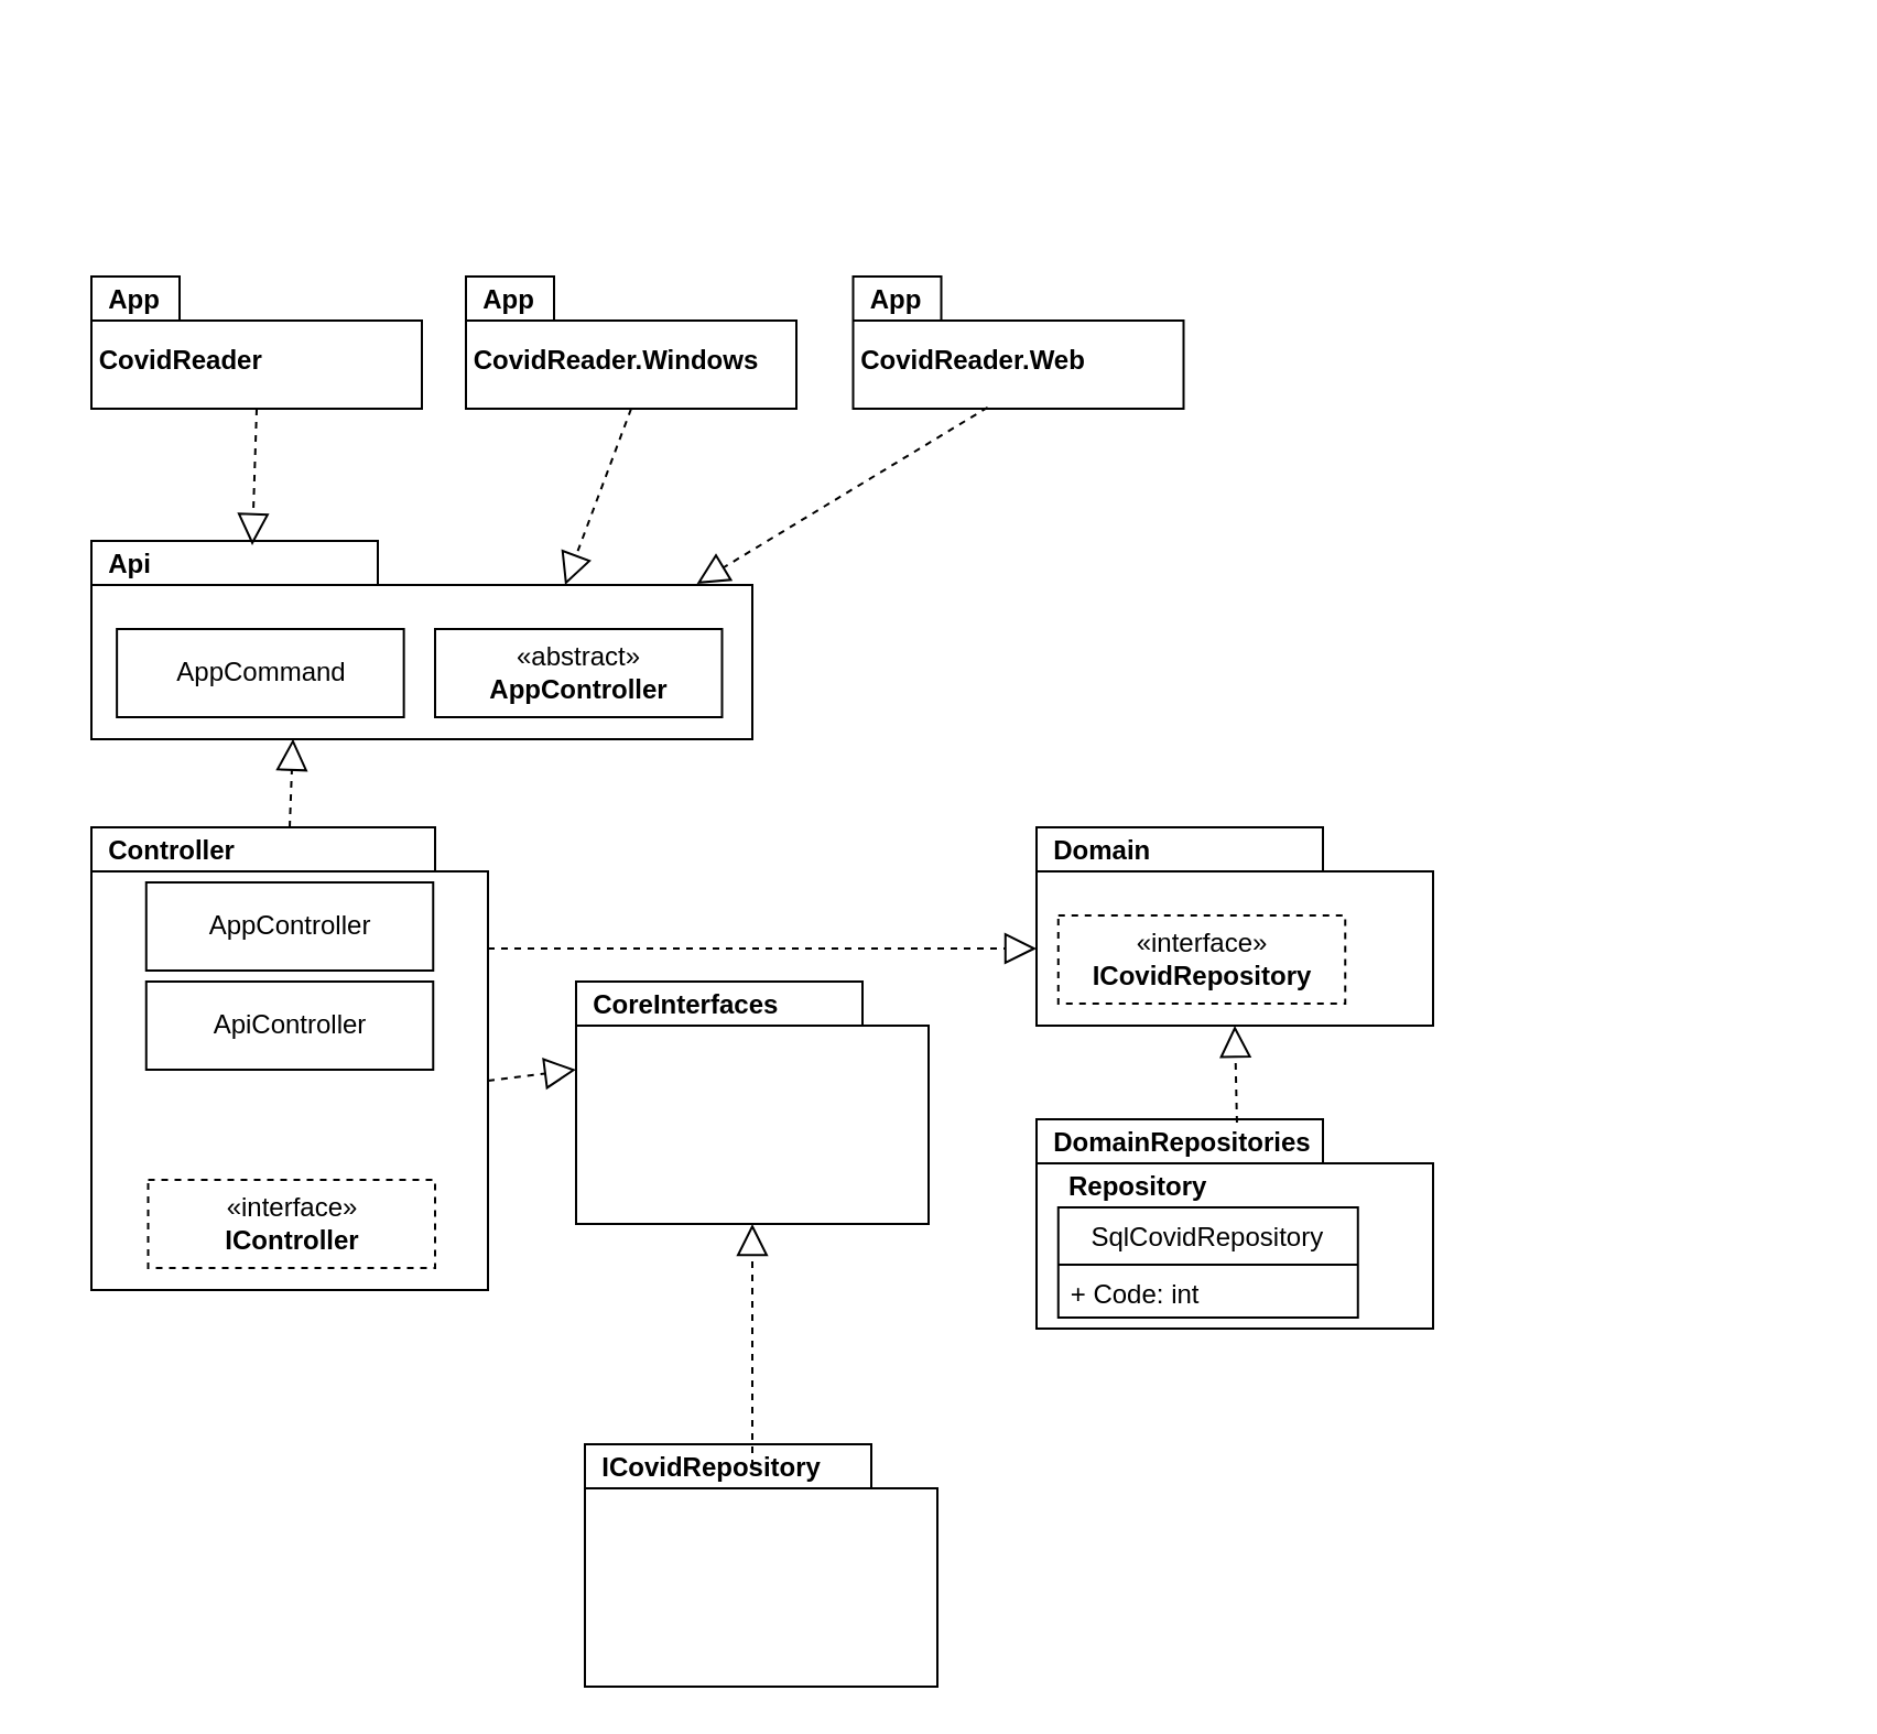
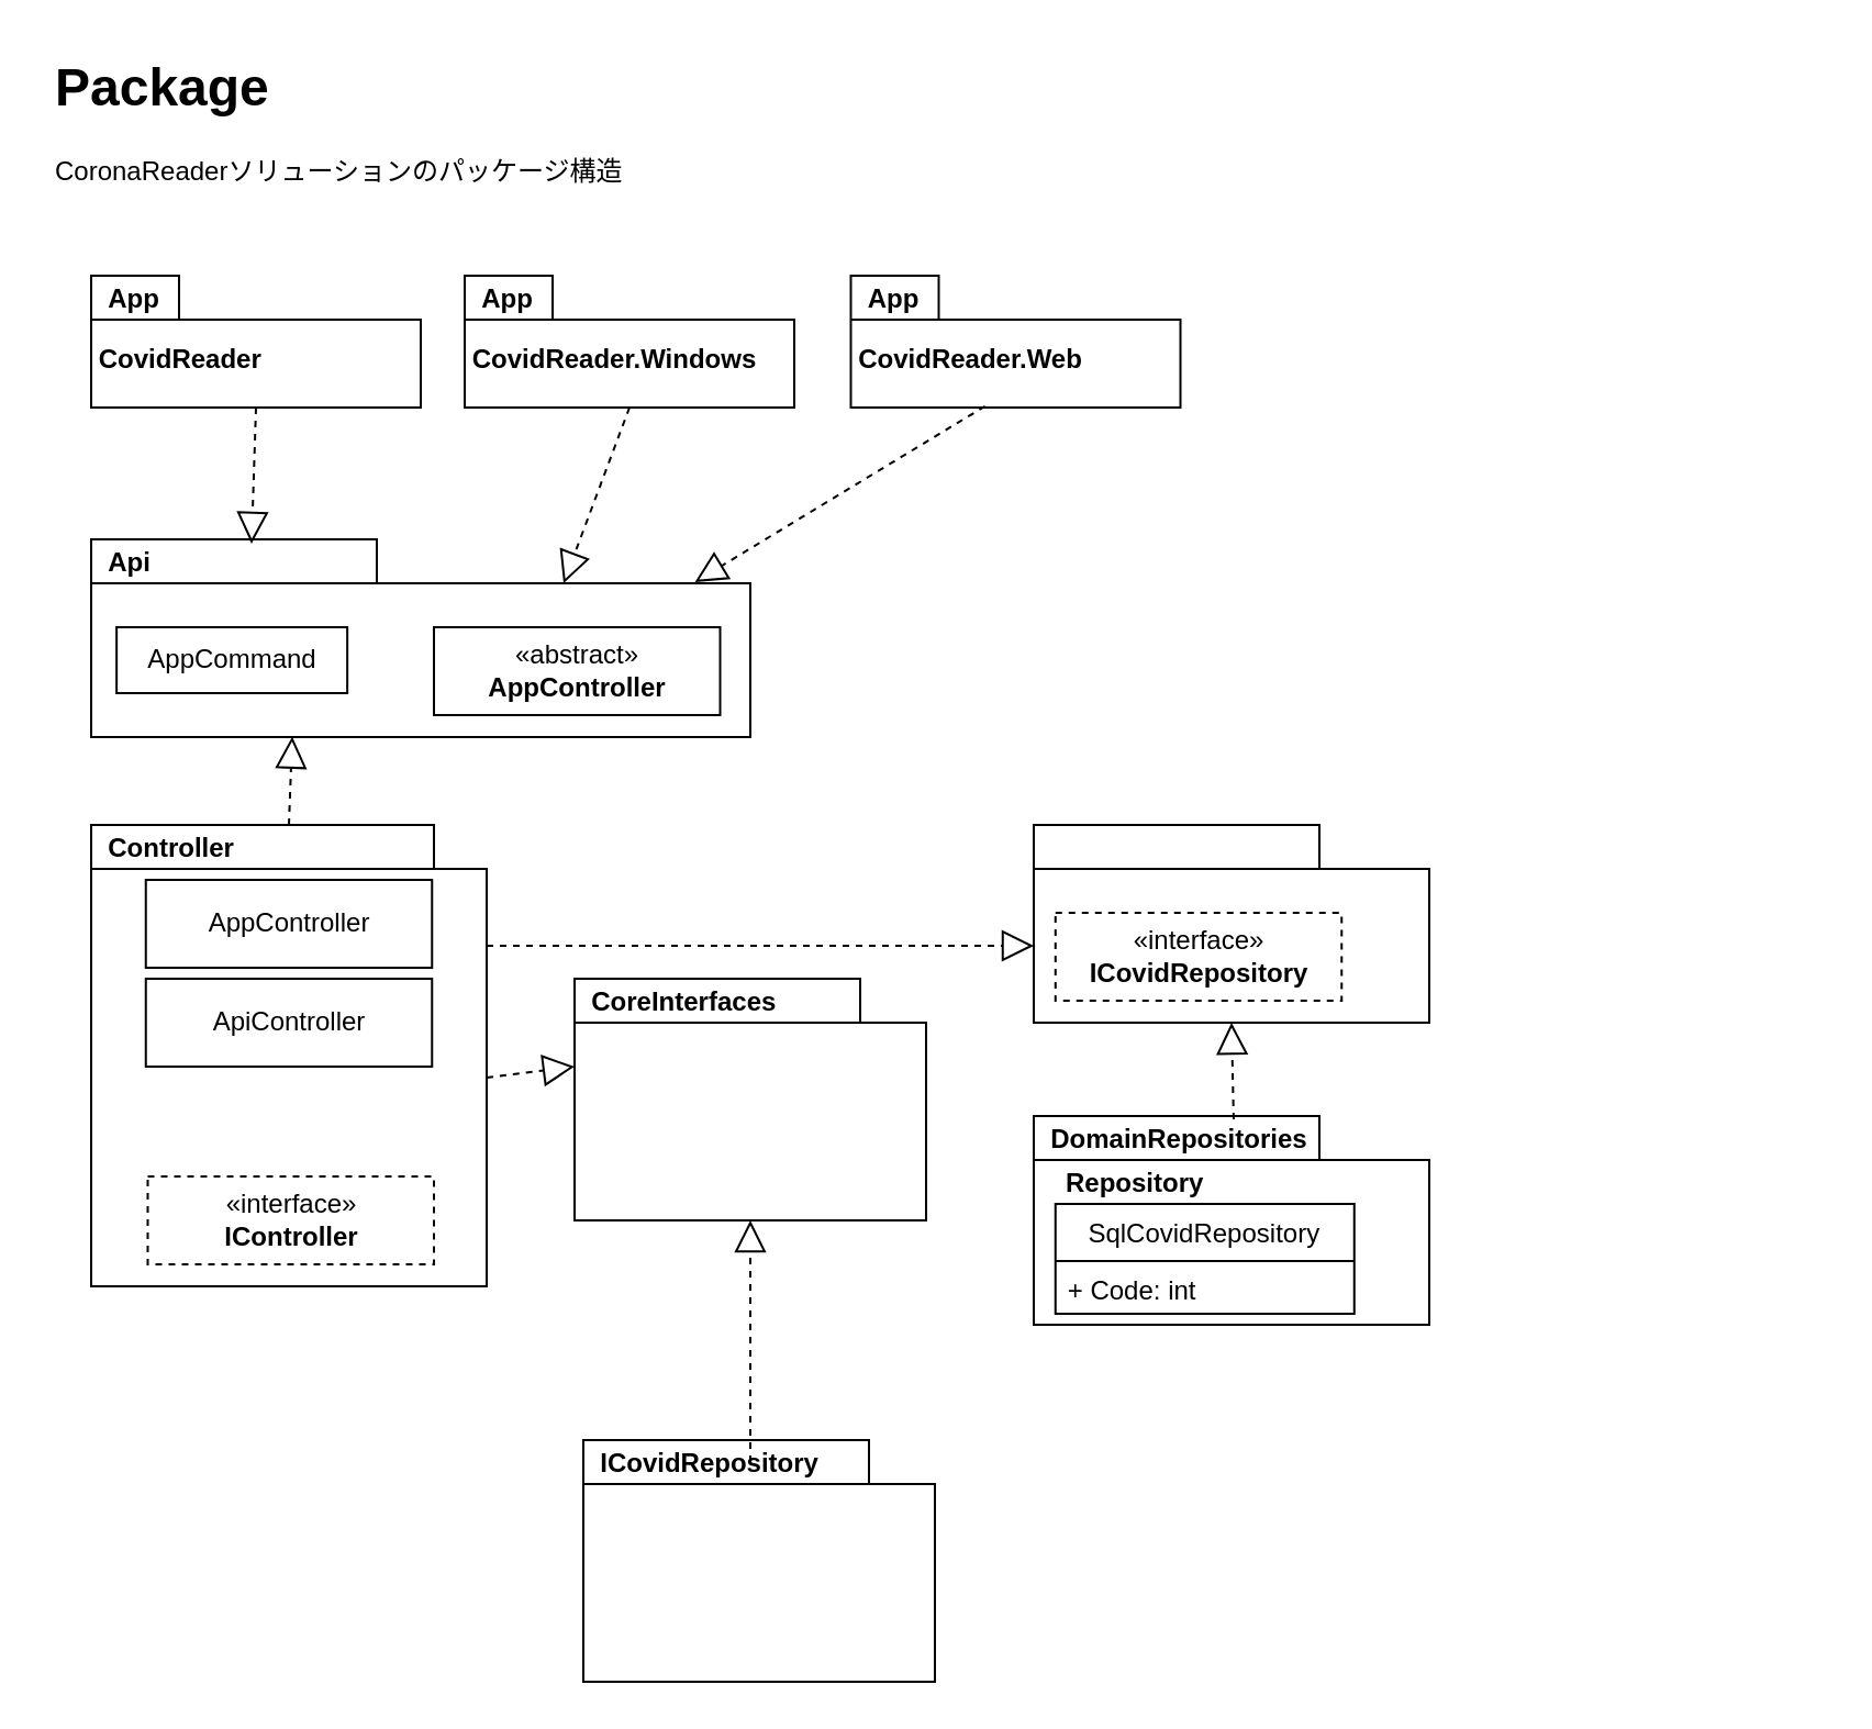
+ <mxCell id="2" value="&lt;h1&gt;Package&lt;/h1&gt;&lt;p&gt;CoronaReaderソリューションのパッケージ構造&lt;/p&gt;" style="text;html=1;strokeColor=none;fillColor=none;spacing=5;spacingTop=-20;whiteSpace=wrap;overflow=hidden;rounded=0;align=left;" parent="1" vertex="1"><mxGeometry x="20" y="20" width="810" height="70" as="geometry" /></mxCell>
- <mxCell id="29" value="AppCommand" style="html=1;" parent="1" vertex="1"><mxGeometry x="52.57" y="285" width="130.25" height="40" as="geometry" /></mxCell>
+ <mxCell id="29" value="AppCommand" style="html=1;" parent="1" vertex="1"><mxGeometry x="52.57" y="285" width="105" height="30" as="geometry" /></mxCell>
- <mxCell id="20" value="Domain" style="text;align=left;fontStyle=1;verticalAlign=middle;spacingLeft=3;spacingRight=3;strokeColor=none;rotatable=0;points=[[0,0.5],[1,0.5]];portConstraint=eastwest;" parent="1" vertex="1"><mxGeometry x="473.13" y="375" width="121.5" height="20" as="geometry" /></mxCell>
